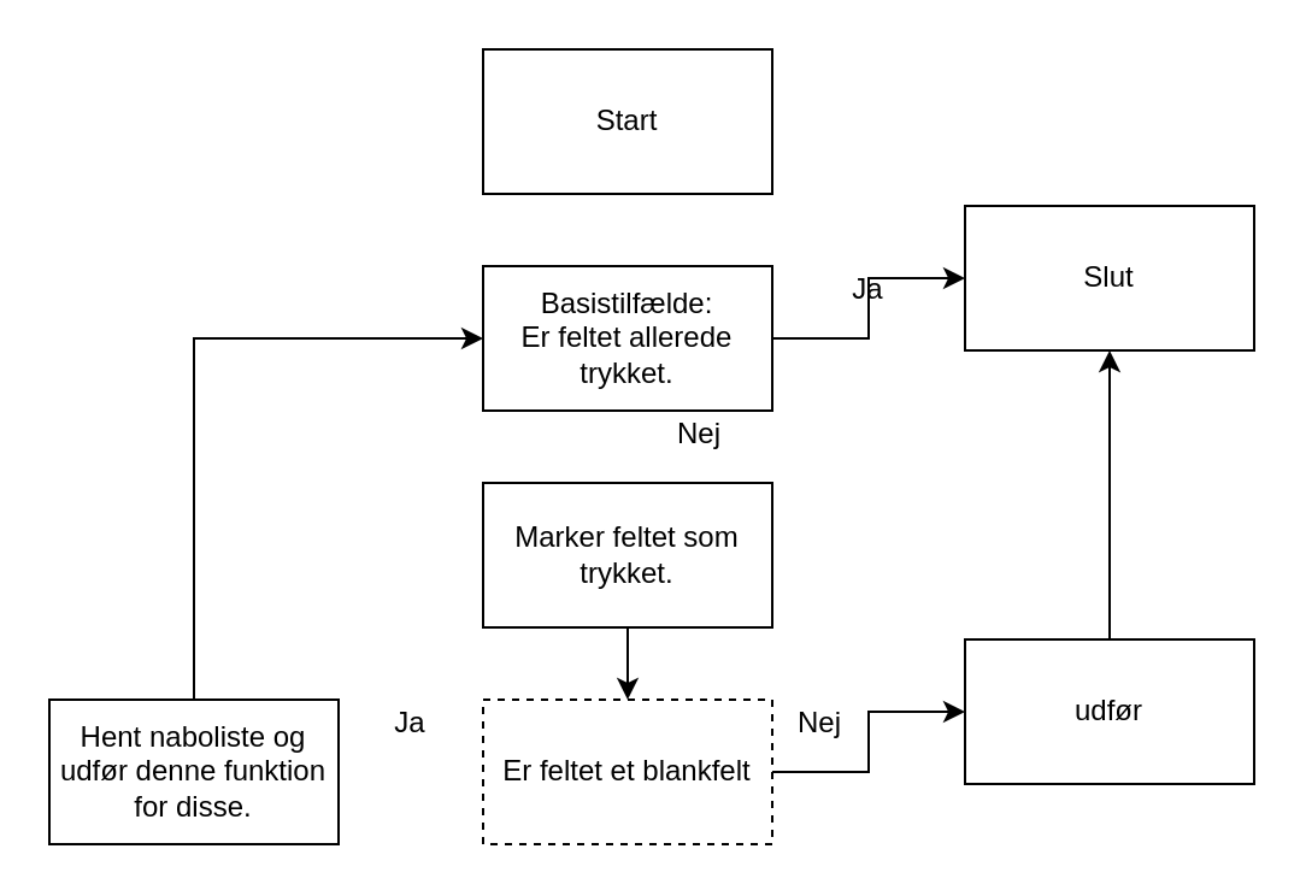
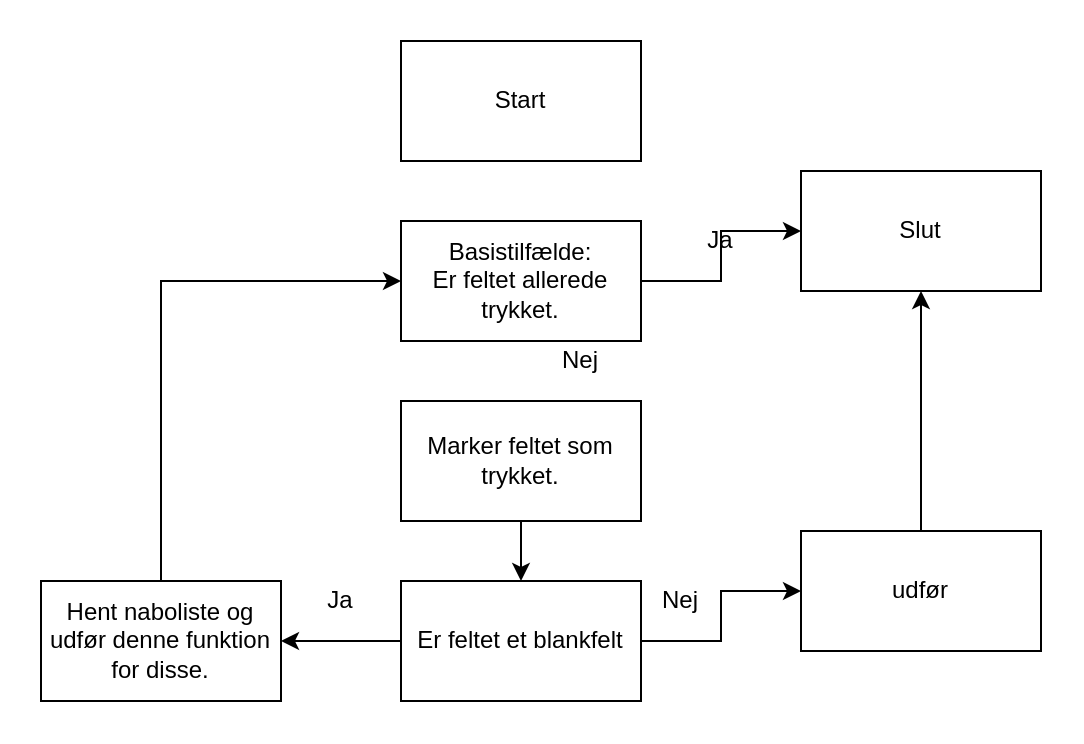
+ <mxCell id="4" style="edgeStyle=orthogonalEdgeStyle;rounded=0;orthogonalLoop=1;jettySize=auto;html=1;exitX=0;exitY=0.5;exitDx=0;exitDy=0;entryX=1;entryY=0.5;entryDx=0;entryDy=0;" edge="1" parent="1" source="6" target="8"><mxGeometry relative="1" as="geometry" /></mxCell>
- <mxCell id="6" value="Er feltet et blankfelt" style="rounded=0;whiteSpace=wrap;html=1;dashed=1;" vertex="1" parent="1"><mxGeometry x="200" y="290" width="120" height="60" as="geometry" /></mxCell>
+ <mxCell id="6" value="Er feltet et blankfelt" style="rounded=0;whiteSpace=wrap;html=1;" vertex="1" parent="1"><mxGeometry x="200" y="290" width="120" height="60" as="geometry" /></mxCell>
